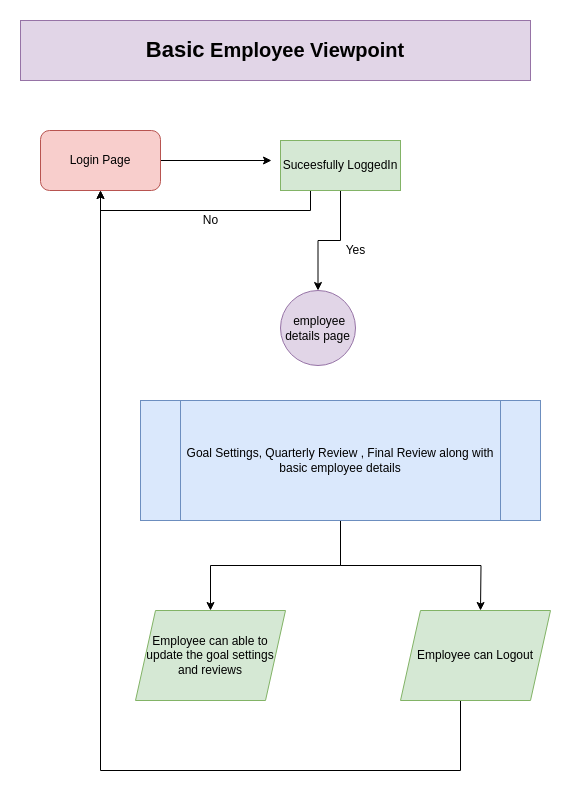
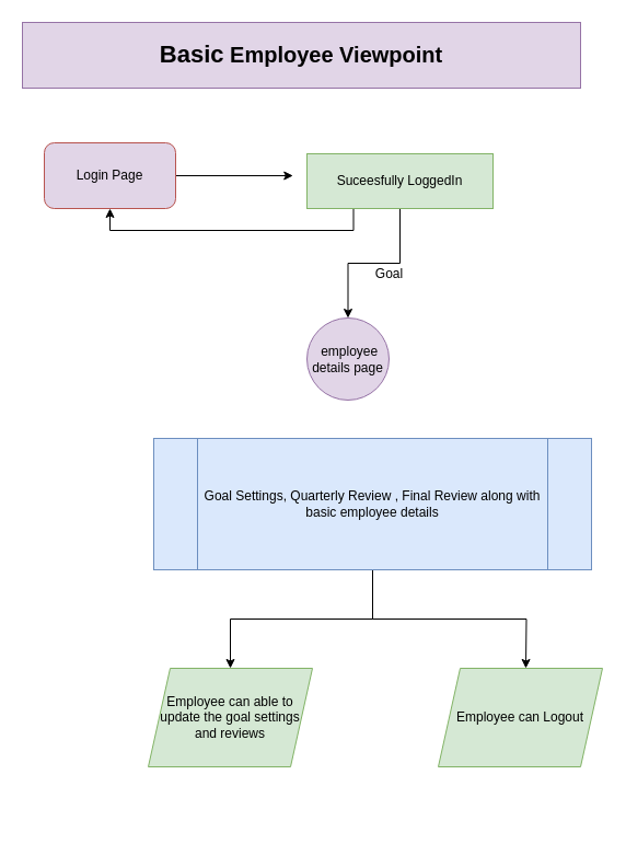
- <mxCell id="7" value="Login Page" style="rounded=1;whiteSpace=wrap;html=1;fillColor=#f8cecc;strokeColor=#b85450;" vertex="1" parent="1"><mxGeometry x="40" y="130" width="120" height="60" as="geometry" /></mxCell>
+ <mxCell id="7" value="Login Page" style="rounded=1;whiteSpace=wrap;html=1;fillColor=#e1d5e7;strokeColor=#b85450;" vertex="1" parent="1"><mxGeometry x="40" y="130" width="120" height="60" as="geometry" /></mxCell>
- <mxCell id="4" value="&lt;span&gt;Suceesfully LoggedIn&lt;/span&gt;" style="rounded=0;whiteSpace=wrap;html=1;fillColor=#d5e8d4;strokeColor=#82b366;" vertex="1" parent="1"><mxGeometry x="280" y="140" width="120" height="50" as="geometry" /></mxCell>
+ <mxCell id="4" value="&lt;span&gt;Suceesfully LoggedIn&lt;/span&gt;" style="rounded=0;whiteSpace=wrap;html=1;fillColor=#d5e8d4;strokeColor=#82b366;" vertex="1" parent="1"><mxGeometry x="280" y="140" width="170" height="50" as="geometry" /></mxCell>
- <mxCell id="9" value="No" style="text;html=1;align=center;verticalAlign=middle;resizable=0;points=[];autosize=1;" vertex="1" parent="1"><mxGeometry x="195" y="210" width="30" height="20" as="geometry" /></mxCell>
- <mxCell id="8" value="Yes" style="text;html=1;align=center;verticalAlign=middle;resizable=0;points=[];autosize=1;" vertex="1" parent="1"><mxGeometry x="335" y="240" width="40" height="20" as="geometry" /></mxCell>
+ <mxCell id="8" value="Goal" style="text;html=1;align=center;verticalAlign=middle;resizable=0;points=[];autosize=1;" vertex="1" parent="1"><mxGeometry x="335" y="240" width="40" height="20" as="geometry" /></mxCell>
- <mxCell id="14" style="edgeStyle=orthogonalEdgeStyle;rounded=0;orthogonalLoop=1;jettySize=auto;html=1;entryX=0.5;entryY=1;entryDx=0;entryDy=0;" edge="1" parent="1" source="15" target="7"><mxGeometry relative="1" as="geometry"><Array as="points"><mxPoint x="460" y="770" /><mxPoint x="100" y="770" /></Array></mxGeometry></mxCell>
